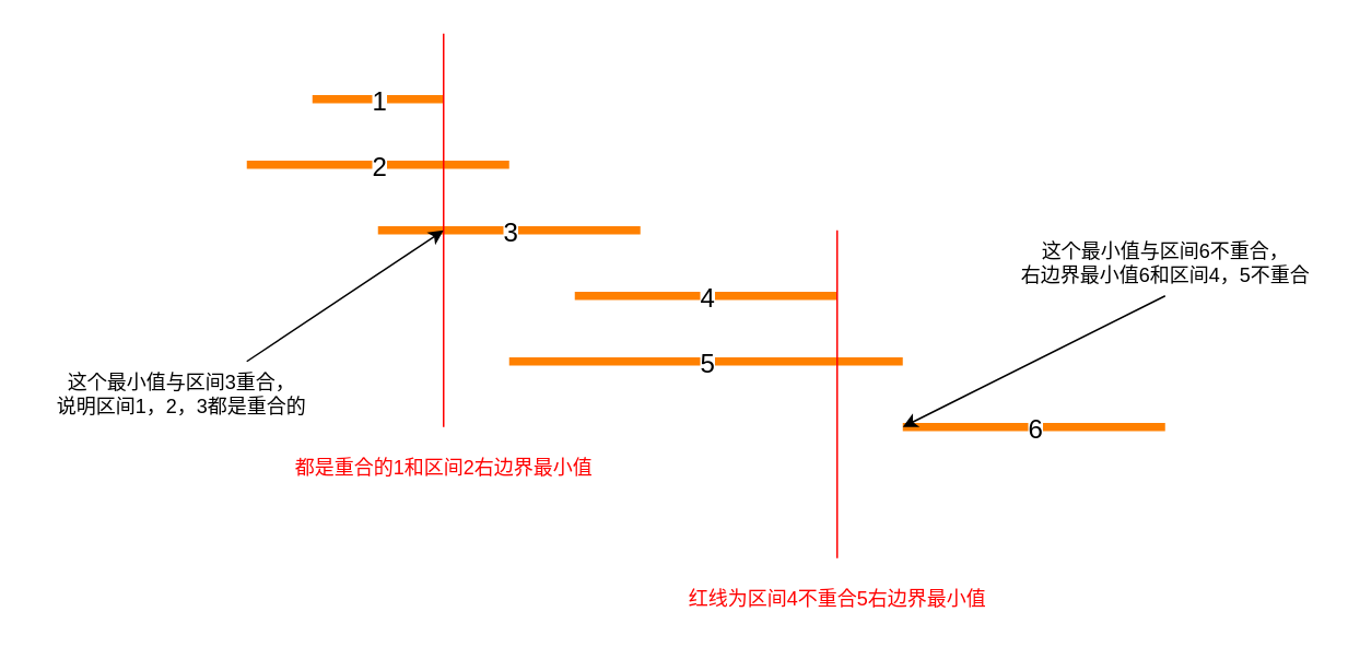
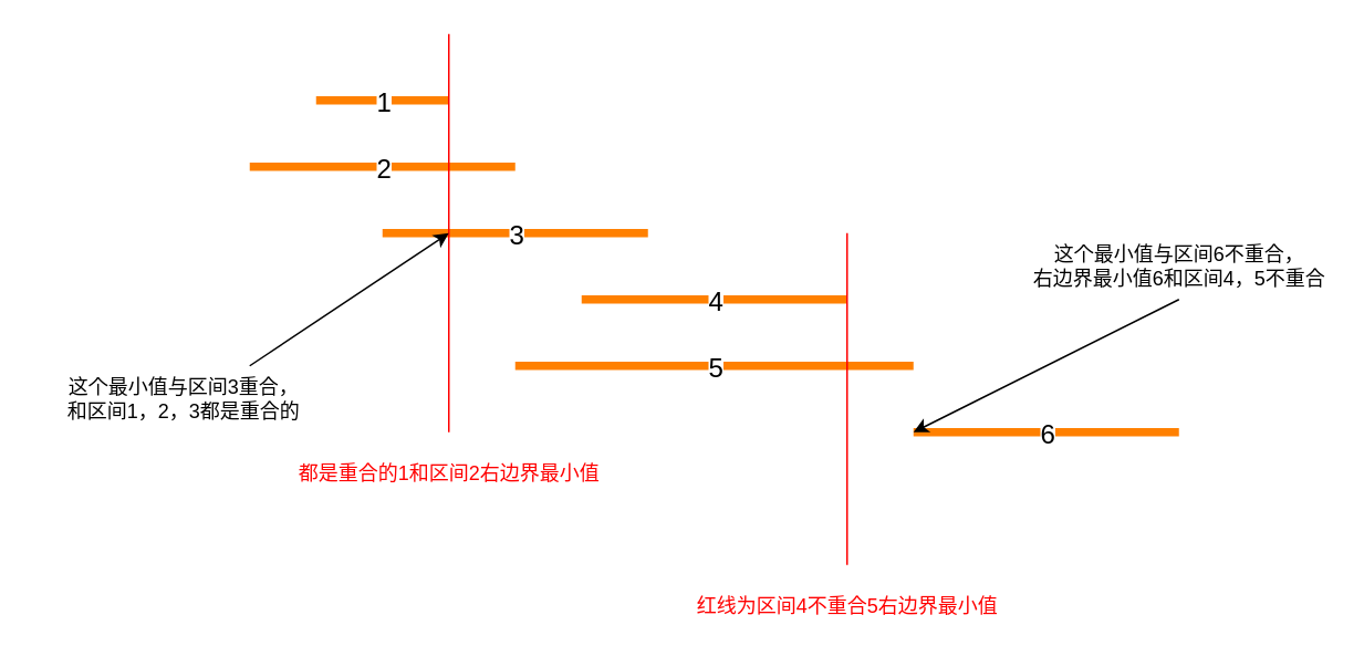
- <mxCell id="18" value="这个最小值与区间3重合，&lt;div&gt;说明区间1，2，3都是重合的&lt;/div&gt;" style="text;html=1;align=center;verticalAlign=middle;resizable=0;points=[];autosize=1;strokeColor=none;fillColor=none;" vertex="1" parent="1"><mxGeometry x="20" y="220" width="180" height="40" as="geometry" /></mxCell>
+ <mxCell id="18" value="这个最小值与区间3重合，&lt;div&gt;和区间1，2，3都是重合的&lt;/div&gt;" style="text;html=1;align=center;verticalAlign=middle;resizable=0;points=[];autosize=1;strokeColor=none;fillColor=none;" vertex="1" parent="1"><mxGeometry x="20" y="220" width="180" height="40" as="geometry" /></mxCell>
